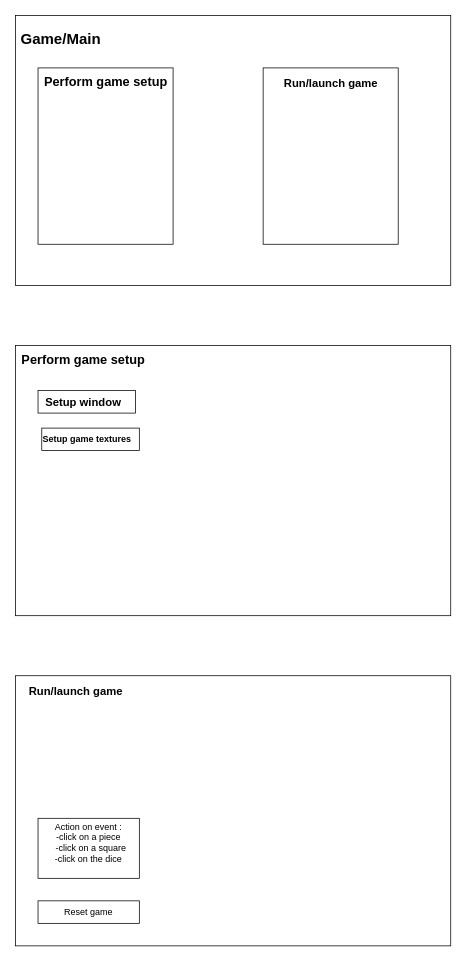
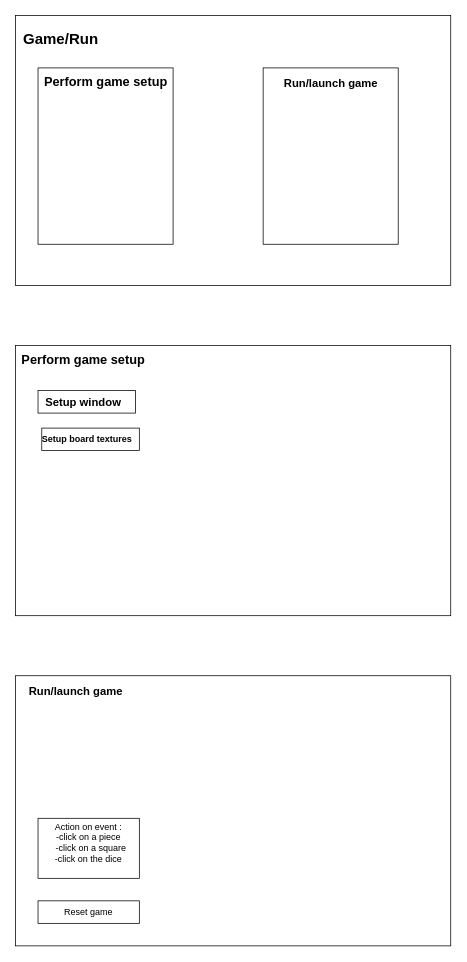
- <mxCell id="3" value="&lt;font style=&quot;font-size: 20px&quot;&gt;&lt;b&gt;&lt;font style=&quot;font-size: 20px&quot;&gt;Game/Main&lt;/font&gt;&lt;/b&gt;&lt;/font&gt;" style="text;html=1;resizable=0;autosize=1;align=center;verticalAlign=middle;points=[];fillColor=none;strokeColor=none;rounded=0;" parent="1" vertex="1"><mxGeometry x="20" y="40" width="120" height="20" as="geometry" /></mxCell>
+ <mxCell id="3" value="&lt;font style=&quot;font-size: 20px&quot;&gt;&lt;b&gt;&lt;font style=&quot;font-size: 20px&quot;&gt;Game/Run&lt;/font&gt;&lt;/b&gt;&lt;/font&gt;" style="text;html=1;resizable=0;autosize=1;align=center;verticalAlign=middle;points=[];fillColor=none;strokeColor=none;rounded=0;" parent="1" vertex="1"><mxGeometry x="20" y="40" width="120" height="20" as="geometry" /></mxCell>
- <mxCell id="15" value="&lt;font style=&quot;font-size: 12px&quot;&gt;&lt;b&gt;&lt;font style=&quot;font-size: 12px&quot;&gt;&lt;font style=&quot;font-size: 12px&quot;&gt;Setup game textures&lt;/font&gt;&lt;br&gt;&lt;/font&gt;&lt;/b&gt;&lt;/font&gt;" style="text;html=1;resizable=0;autosize=1;align=center;verticalAlign=middle;points=[];fillColor=none;strokeColor=none;rounded=0;" parent="1" vertex="1"><mxGeometry x="45" y="575" width="140" height="20" as="geometry" /></mxCell>
+ <mxCell id="15" value="&lt;font style=&quot;font-size: 12px&quot;&gt;&lt;b&gt;&lt;font style=&quot;font-size: 12px&quot;&gt;&lt;font style=&quot;font-size: 12px&quot;&gt;Setup board textures&lt;/font&gt;&lt;br&gt;&lt;/font&gt;&lt;/b&gt;&lt;/font&gt;" style="text;html=1;resizable=0;autosize=1;align=center;verticalAlign=middle;points=[];fillColor=none;strokeColor=none;rounded=0;" parent="1" vertex="1"><mxGeometry x="45" y="575" width="140" height="20" as="geometry" /></mxCell>
